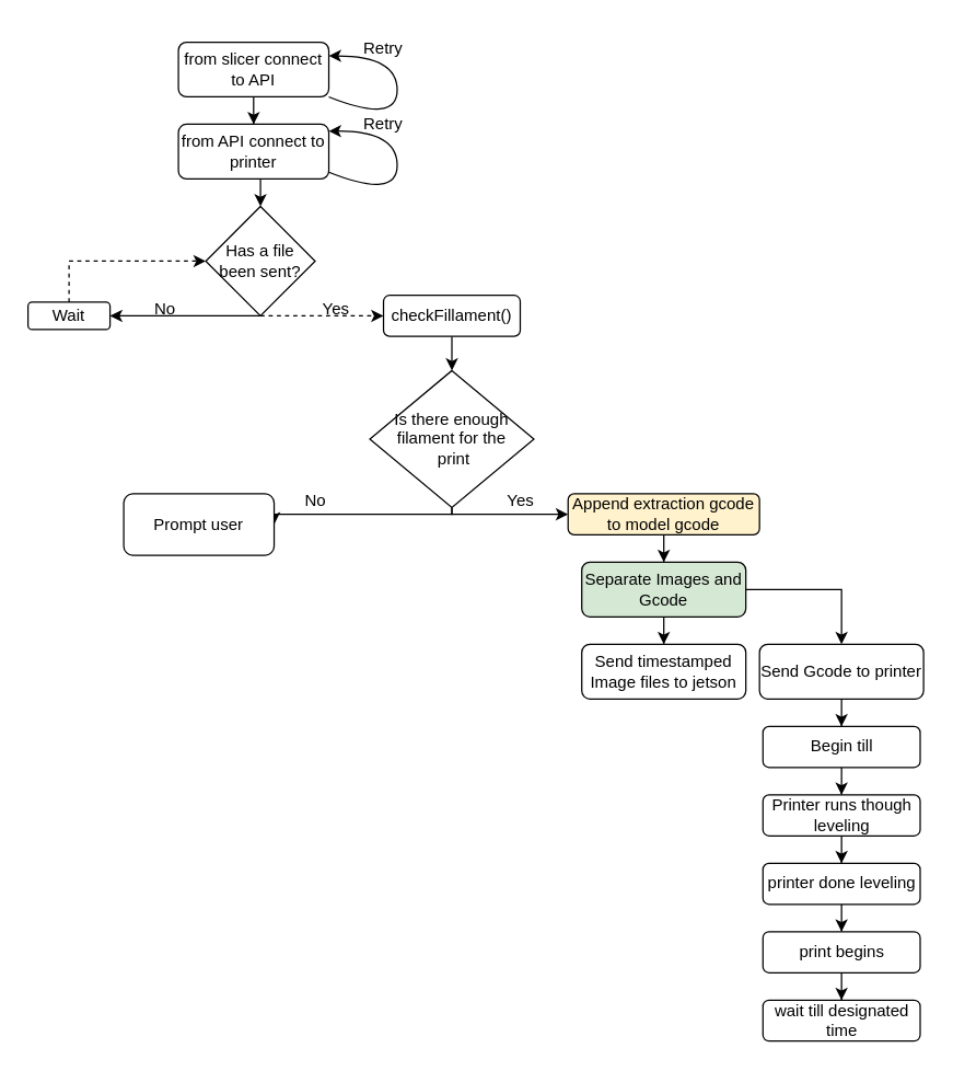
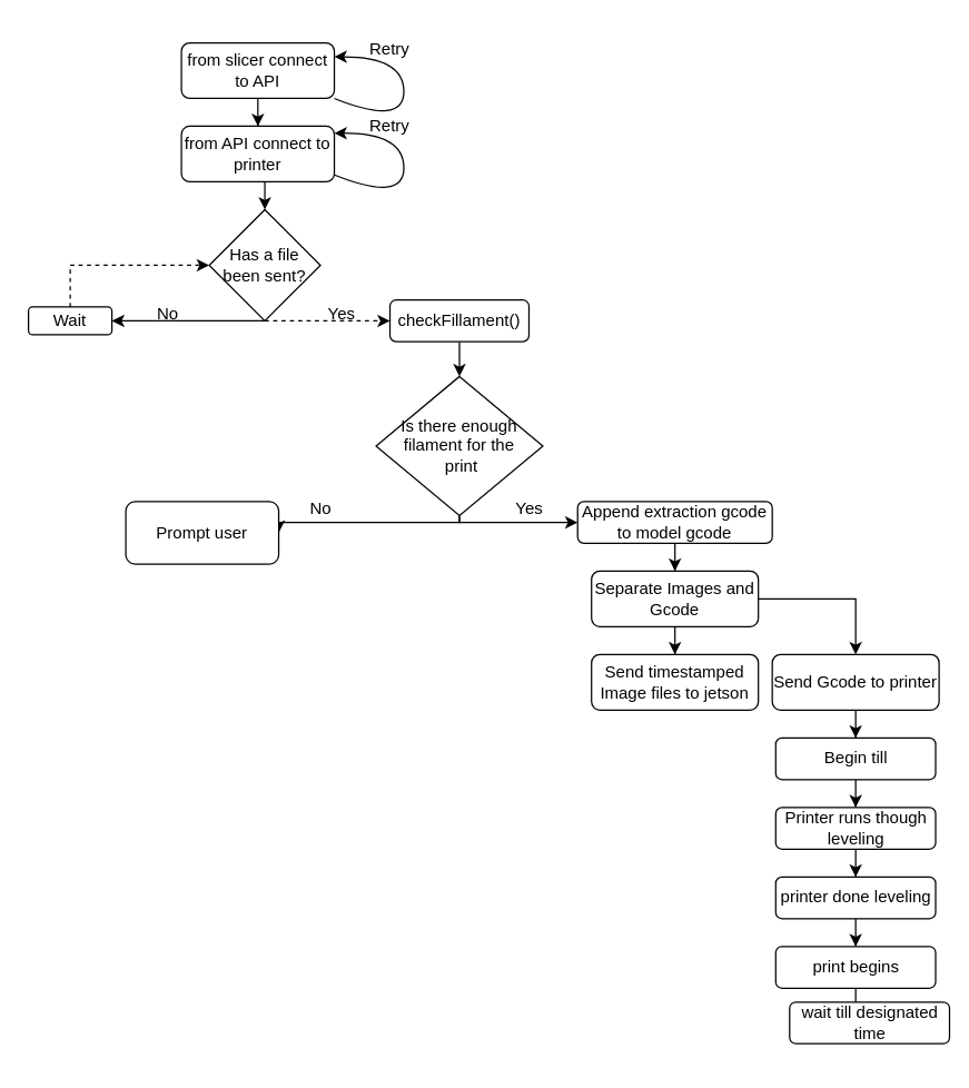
- <mxCell id="25" value="Append extraction gcode to model gcode" style="rounded=1;whiteSpace=wrap;html=1;fillColor=#fff2cc;" vertex="1" parent="1"><mxGeometry x="415" y="360" width="140" height="30" as="geometry" /></mxCell>
+ <mxCell id="25" value="Append extraction gcode to model gcode" style="rounded=1;whiteSpace=wrap;html=1;" vertex="1" parent="1"><mxGeometry x="415" y="360" width="140" height="30" as="geometry" /></mxCell>
- <mxCell id="30" value="Separate Images and Gcode" style="rounded=1;whiteSpace=wrap;html=1;fillColor=#d5e8d4;" vertex="1" parent="1"><mxGeometry x="425" y="410" width="120" height="40" as="geometry" /></mxCell>
+ <mxCell id="30" value="Separate Images and Gcode" style="rounded=1;whiteSpace=wrap;html=1;" vertex="1" parent="1"><mxGeometry x="425" y="410" width="120" height="40" as="geometry" /></mxCell>
- <mxCell id="41" value="wait till designated time" style="rounded=1;whiteSpace=wrap;html=1;" vertex="1" parent="1"><mxGeometry x="557.5" y="730" width="115" height="30" as="geometry" /></mxCell>
+ <mxCell id="41" value="wait till designated time" style="rounded=1;whiteSpace=wrap;html=1;" vertex="1" parent="1"><mxGeometry x="567.5" y="720" width="115" height="30" as="geometry" /></mxCell>
